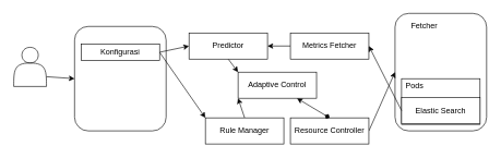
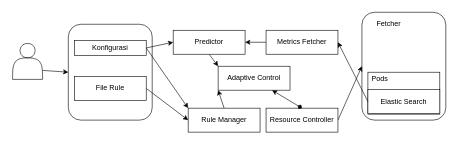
+ <mxCell id="9" value="File Rule" style="rounded=0;whiteSpace=wrap;html=1;" vertex="1" parent="1"><mxGeometry x="123" y="127" width="120" height="40" as="geometry" /></mxCell>
+ <mxCell id="8" style="edgeStyle=none;html=1;exitX=1;exitY=0.5;exitDx=0;exitDy=0;entryX=0;entryY=0.5;entryDx=0;entryDy=0;" edge="1" parent="1" source="9" target="11"><mxGeometry relative="1" as="geometry" /></mxCell>
